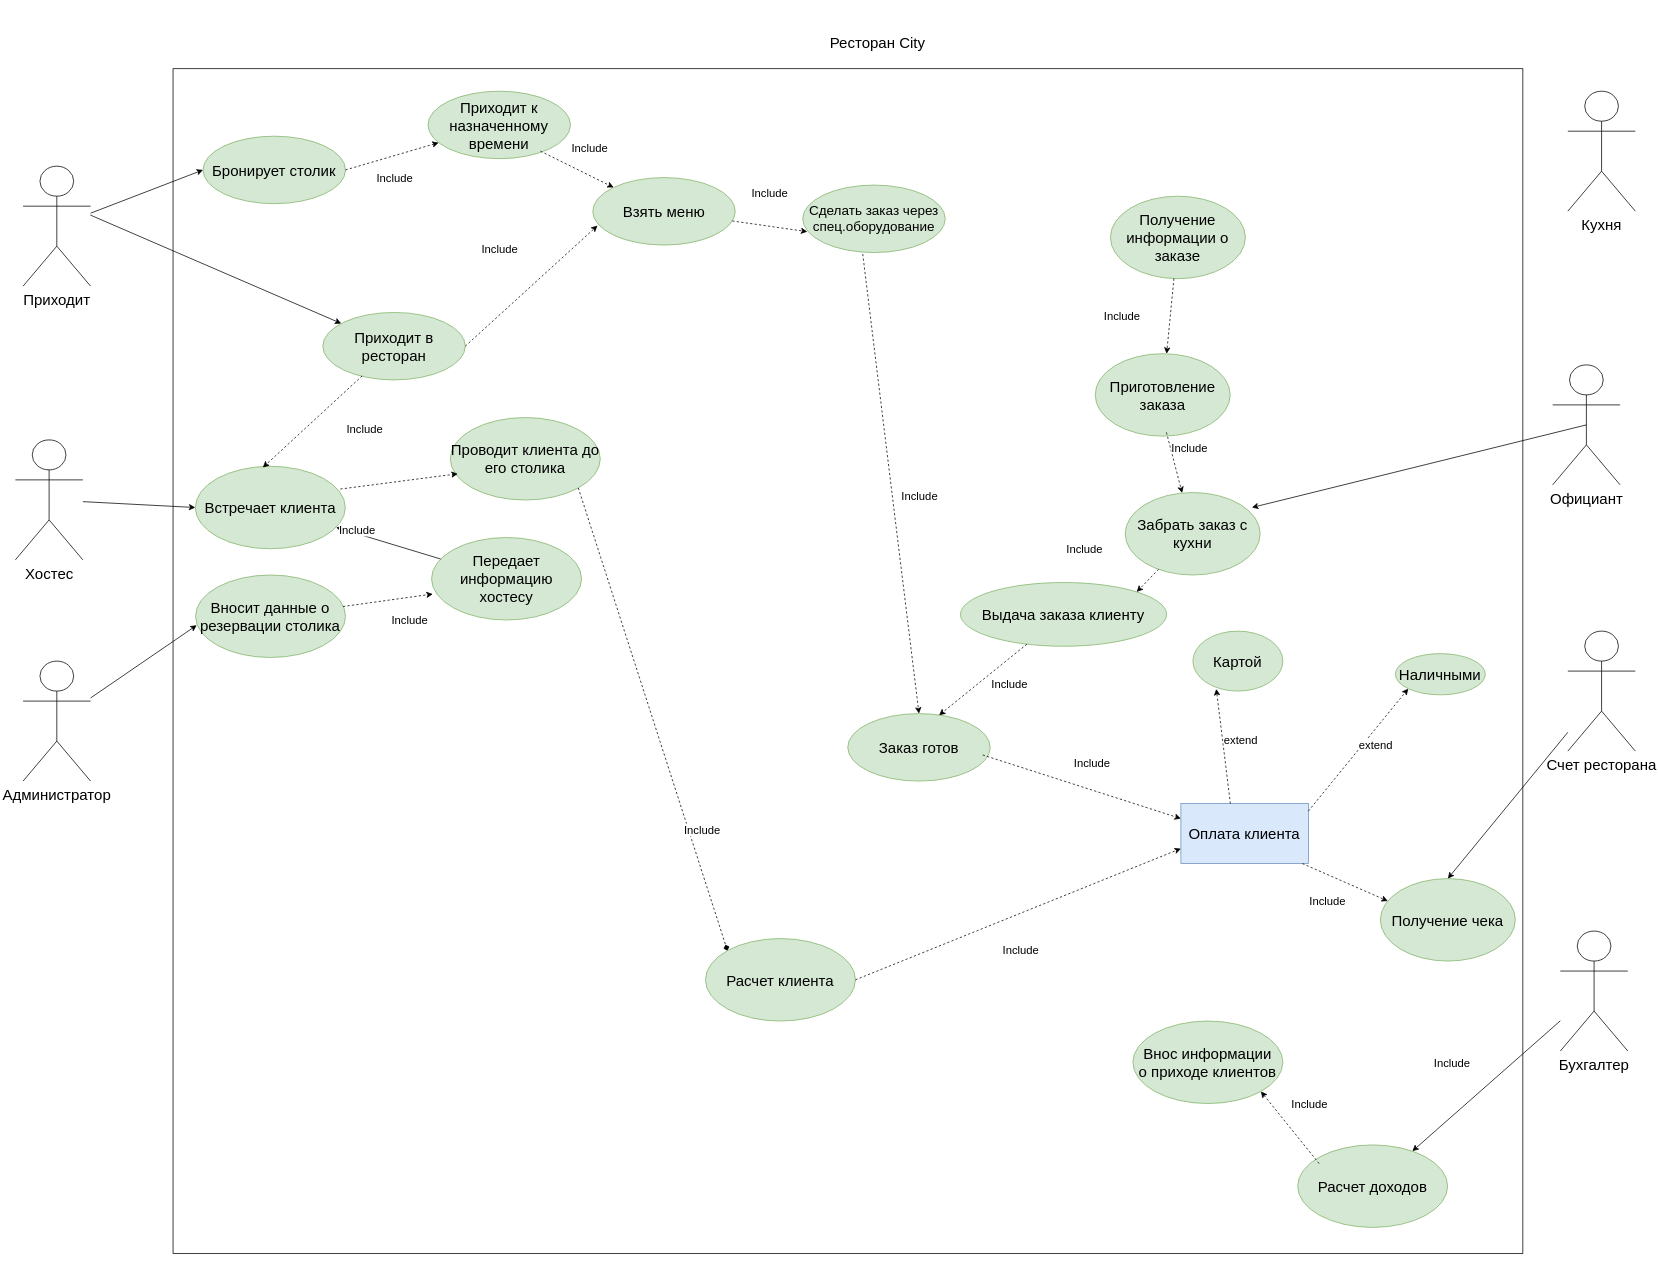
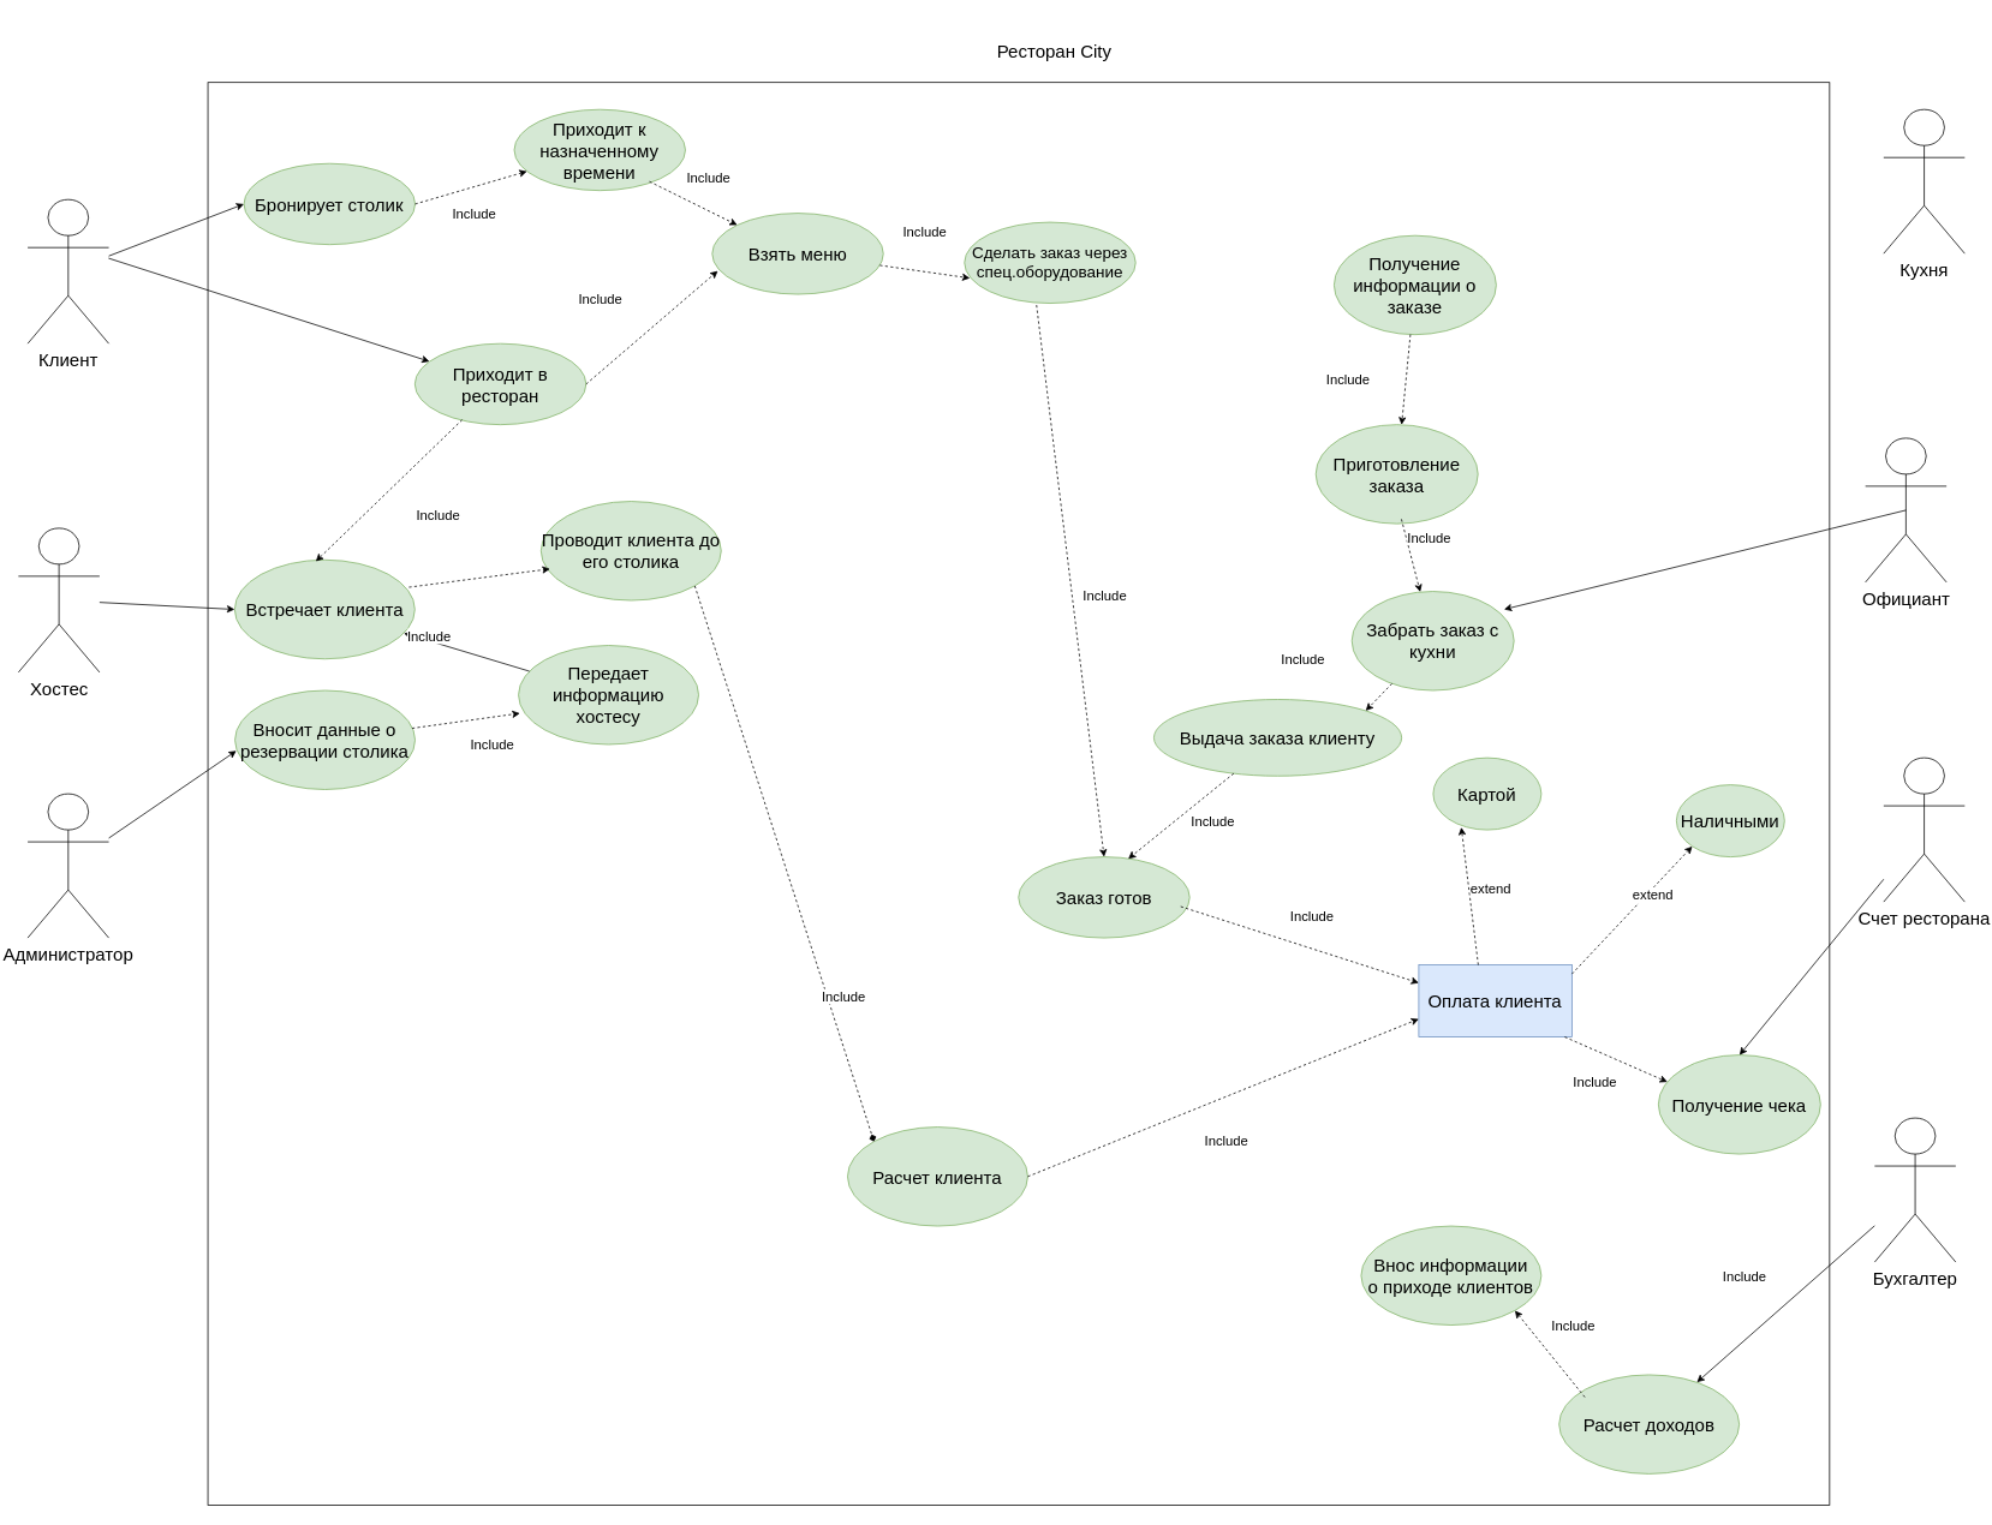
- <mxCell id="4" value="Приходит" style="shape=umlActor;verticalLabelPosition=bottom;verticalAlign=top;html=1;outlineConnect=0;fontSize=20;fillColor=none;" parent="1" vertex="1"><mxGeometry x="30.273" y="220.818" width="90" height="160" as="geometry" /></mxCell>
+ <mxCell id="4" value="Клиент" style="shape=umlActor;verticalLabelPosition=bottom;verticalAlign=top;html=1;outlineConnect=0;fontSize=20;fillColor=none;" parent="1" vertex="1"><mxGeometry x="30.273" y="220.818" width="90" height="160" as="geometry" /></mxCell>
- <mxCell id="53" value="Приходит в ресторан" style="ellipse;whiteSpace=wrap;html=1;fontSize=20;fillColor=#d5e8d4;strokeColor=#82b366;" parent="1" vertex="1"><mxGeometry x="430.003" y="415.818" width="190" height="90" as="geometry" /></mxCell>
+ <mxCell id="53" value="Приходит в ресторан" style="ellipse;whiteSpace=wrap;html=1;fontSize=20;fillColor=#d5e8d4;strokeColor=#82b366;" parent="1" vertex="1"><mxGeometry x="460.003" y="380.818" width="190" height="90" as="geometry" /></mxCell>
- <mxCell id="36" value="Наличными" style="ellipse;whiteSpace=wrap;html=1;fontSize=20;fillColor=#d5e8d4;strokeColor=#82b366;" parent="1" vertex="1"><mxGeometry x="1860.273" y="870.818" width="120" height="55" as="geometry" /></mxCell>
+ <mxCell id="36" value="Наличными" style="ellipse;whiteSpace=wrap;html=1;fontSize=20;fillColor=#d5e8d4;strokeColor=#82b366;" parent="1" vertex="1"><mxGeometry x="1860.273" y="870.818" width="120" height="80" as="geometry" /></mxCell>
